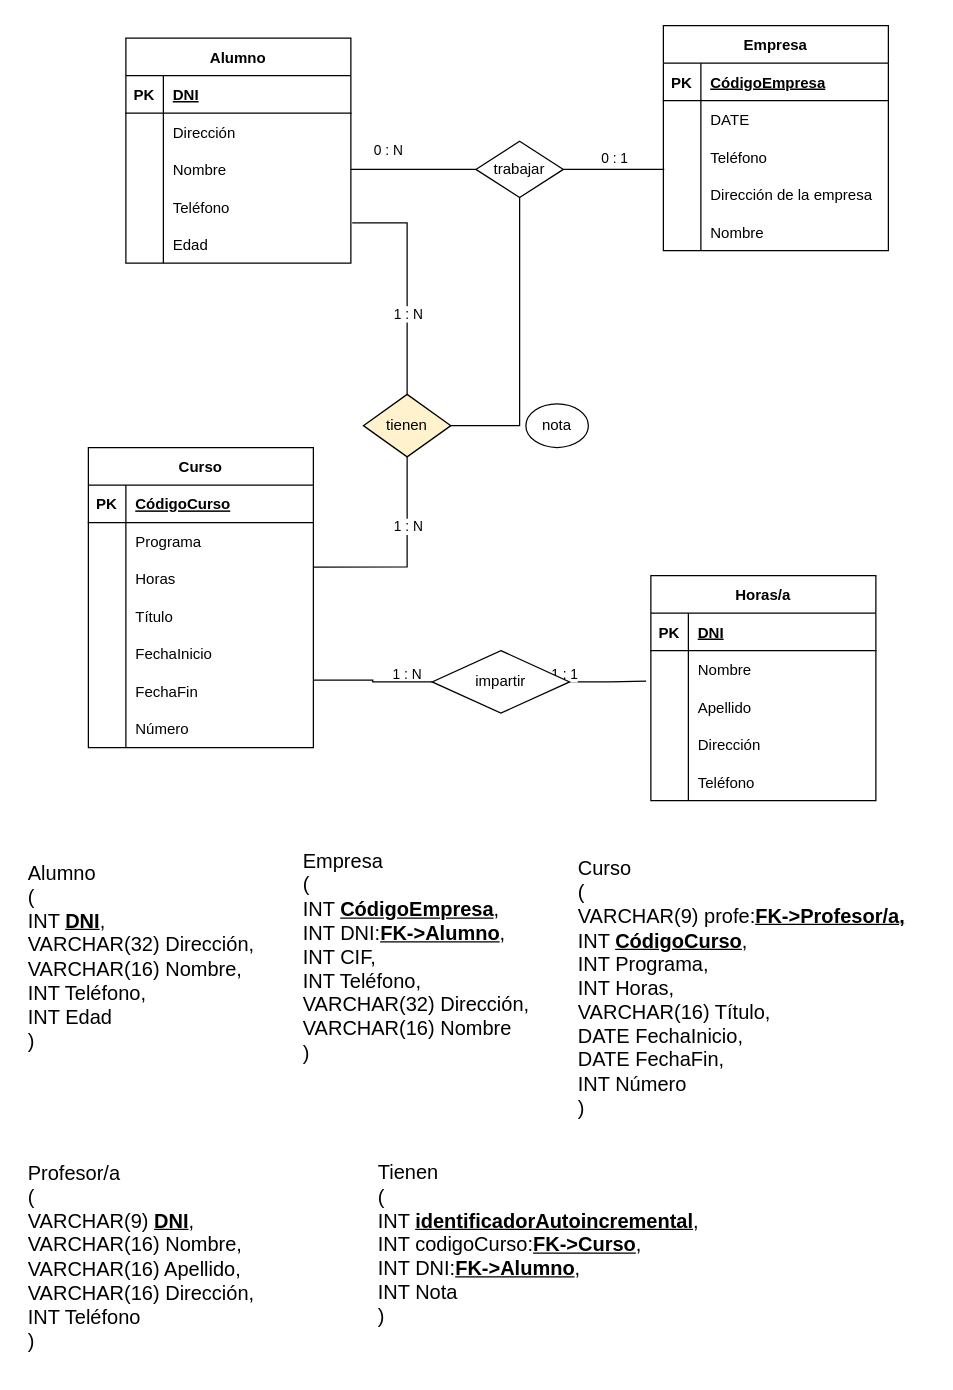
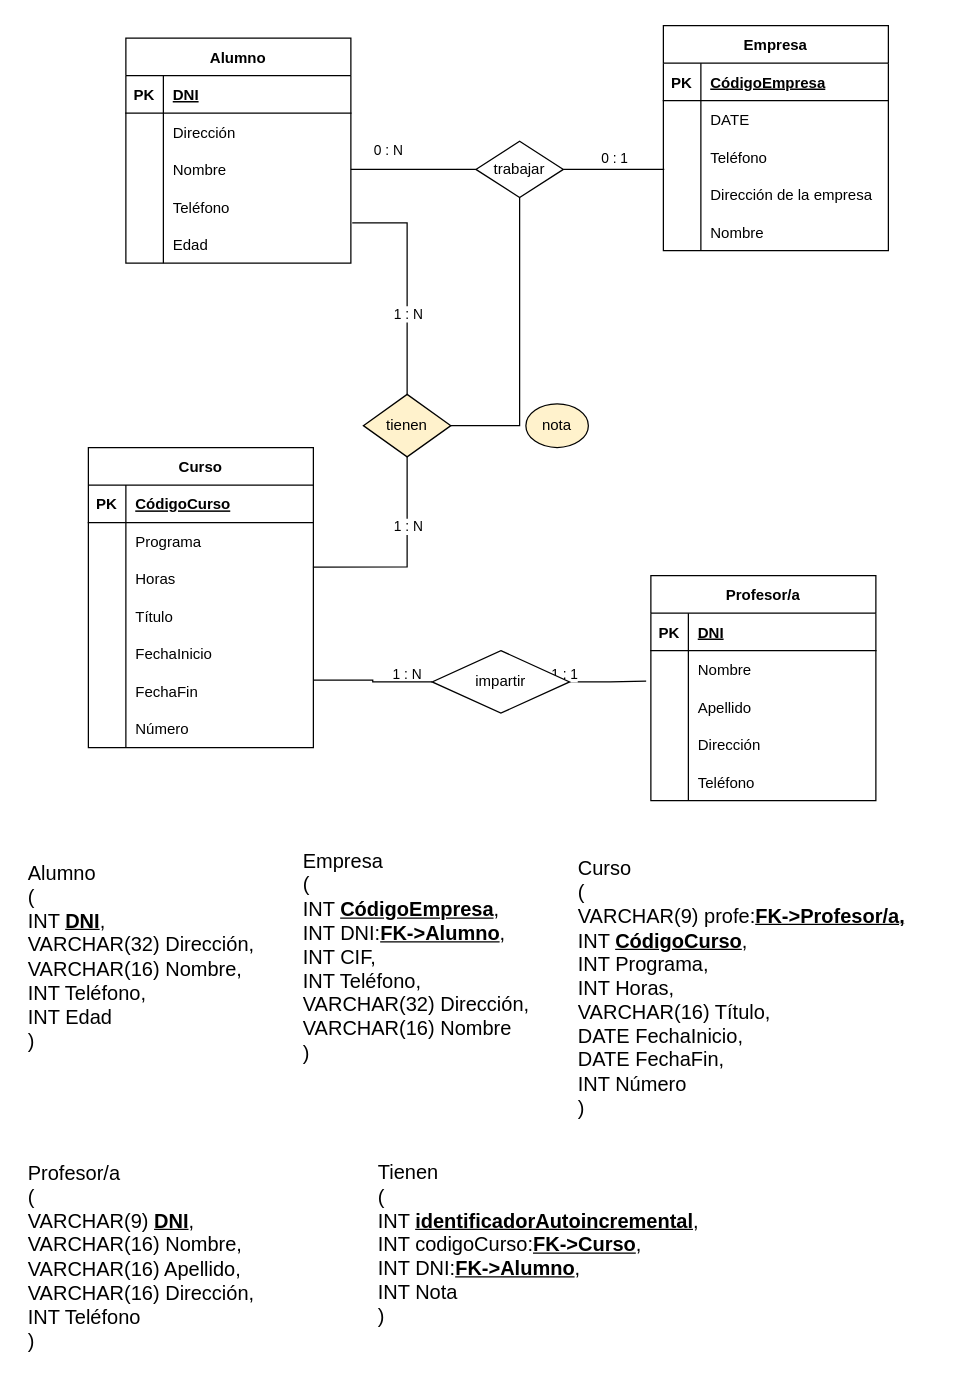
- <mxCell id="88" value="nota" style="ellipse;whiteSpace=wrap;html=1;strokeColor=default;" parent="1" vertex="1"><mxGeometry x="420" y="322.5" width="50" height="35" as="geometry" /></mxCell>
+ <mxCell id="88" value="nota" style="ellipse;whiteSpace=wrap;html=1;strokeColor=default;fillColor=#fff2cc;" parent="1" vertex="1"><mxGeometry x="420" y="322.5" width="50" height="35" as="geometry" /></mxCell>
- <mxCell id="56" value="Horas/a" style="shape=table;startSize=30;container=1;collapsible=1;childLayout=tableLayout;fixedRows=1;rowLines=0;fontStyle=1;align=center;resizeLast=1;" parent="1" vertex="1"><mxGeometry x="520" y="460" width="180" height="180" as="geometry" /></mxCell>
+ <mxCell id="56" value="Profesor/a" style="shape=table;startSize=30;container=1;collapsible=1;childLayout=tableLayout;fixedRows=1;rowLines=0;fontStyle=1;align=center;resizeLast=1;" parent="1" vertex="1"><mxGeometry x="520" y="460" width="180" height="180" as="geometry" /></mxCell>
